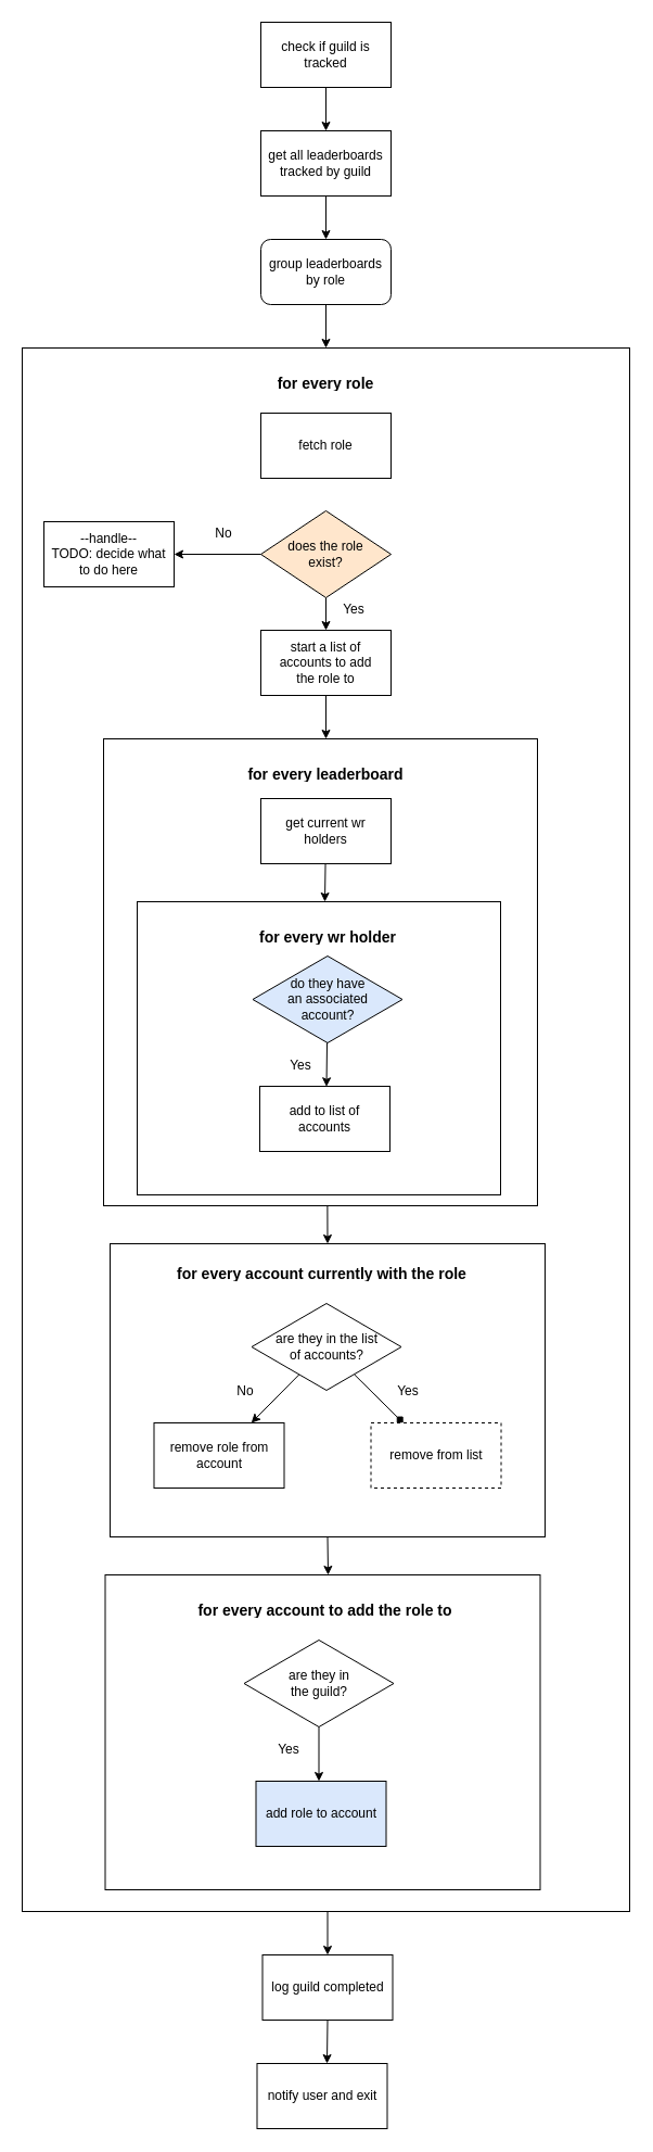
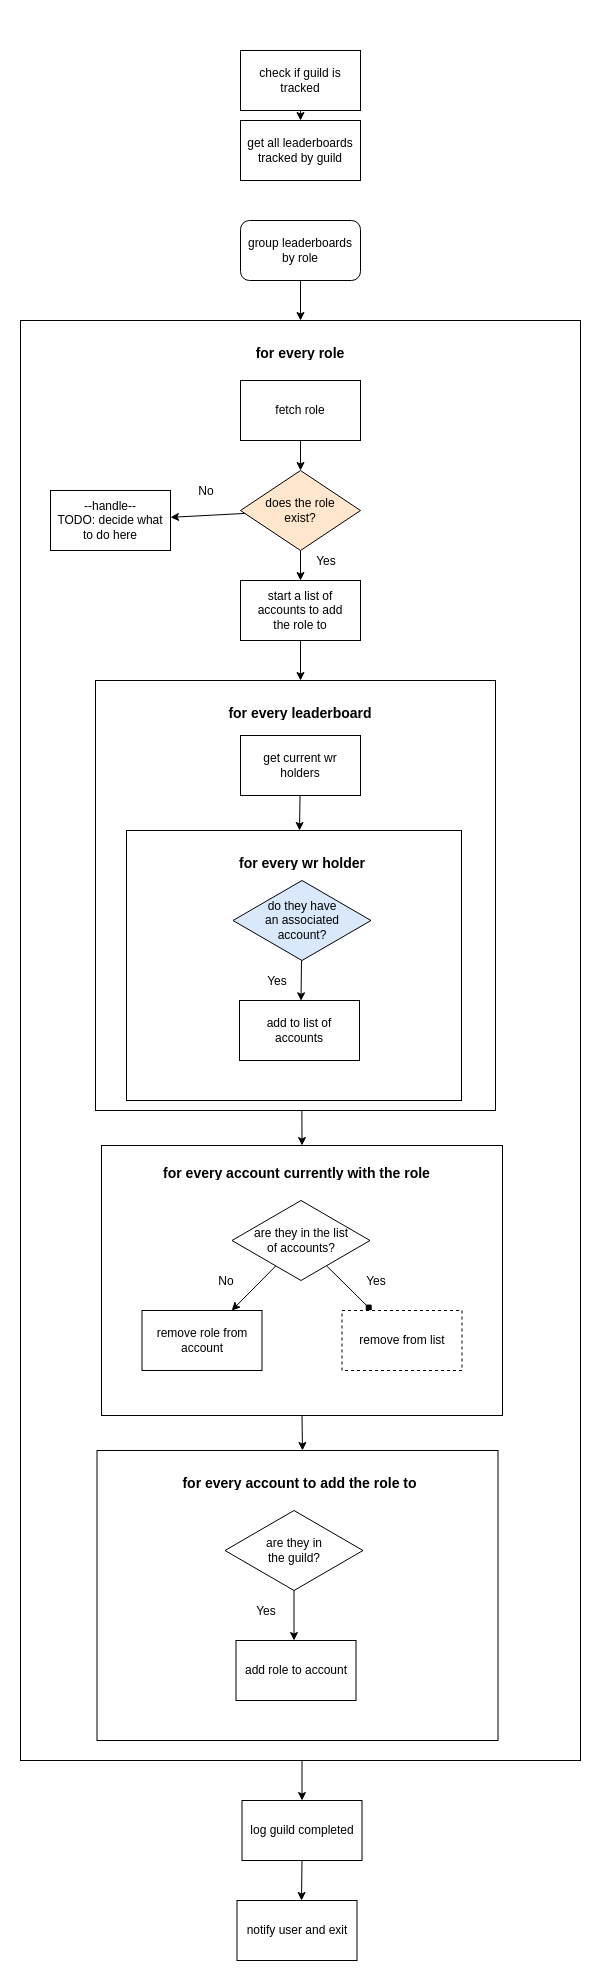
- <mxCell id="41" value="check if guild is tracked" style="rounded=0;whiteSpace=wrap;html=1;" parent="1" vertex="1"><mxGeometry x="240" y="20" width="120" height="60" as="geometry" /></mxCell>
+ <mxCell id="41" value="check if guild is tracked" style="rounded=0;whiteSpace=wrap;html=1;" parent="1" vertex="1"><mxGeometry x="240" y="50" width="120" height="60" as="geometry" /></mxCell>
- <mxCell id="6" value="" style="edgeStyle=none;html=1;fontSize=14;exitX=0.5;exitY=1;exitDx=0;exitDy=0;" parent="1" source="7" target="14" edge="1"><mxGeometry relative="1" as="geometry"><mxPoint x="296.364" y="160" as="sourcePoint" /></mxGeometry></mxCell>
+ <mxCell id="38" value="" style="edgeStyle=none;html=1;" parent="1" source="39" target="44" edge="1"><mxGeometry relative="1" as="geometry" /></mxCell>
- <mxCell id="45" value="--handle--&lt;br&gt;TODO: decide what to do here" style="whiteSpace=wrap;html=1;rounded=0;" parent="1" vertex="1"><mxGeometry x="40" y="480" width="120" height="60" as="geometry" /></mxCell>
+ <mxCell id="45" value="--handle--&lt;br&gt;TODO: decide what to do here" style="whiteSpace=wrap;html=1;rounded=0;" parent="1" vertex="1"><mxGeometry x="50" y="490" width="120" height="60" as="geometry" /></mxCell>
- <mxCell id="35" value="add role to account" style="whiteSpace=wrap;html=1;rounded=0;fillColor=#dae8fc;" parent="1" vertex="1"><mxGeometry x="235.5" y="1640" width="120" height="60" as="geometry" /></mxCell>
+ <mxCell id="35" value="add role to account" style="whiteSpace=wrap;html=1;rounded=0;" parent="1" vertex="1"><mxGeometry x="235.5" y="1640" width="120" height="60" as="geometry" /></mxCell>
